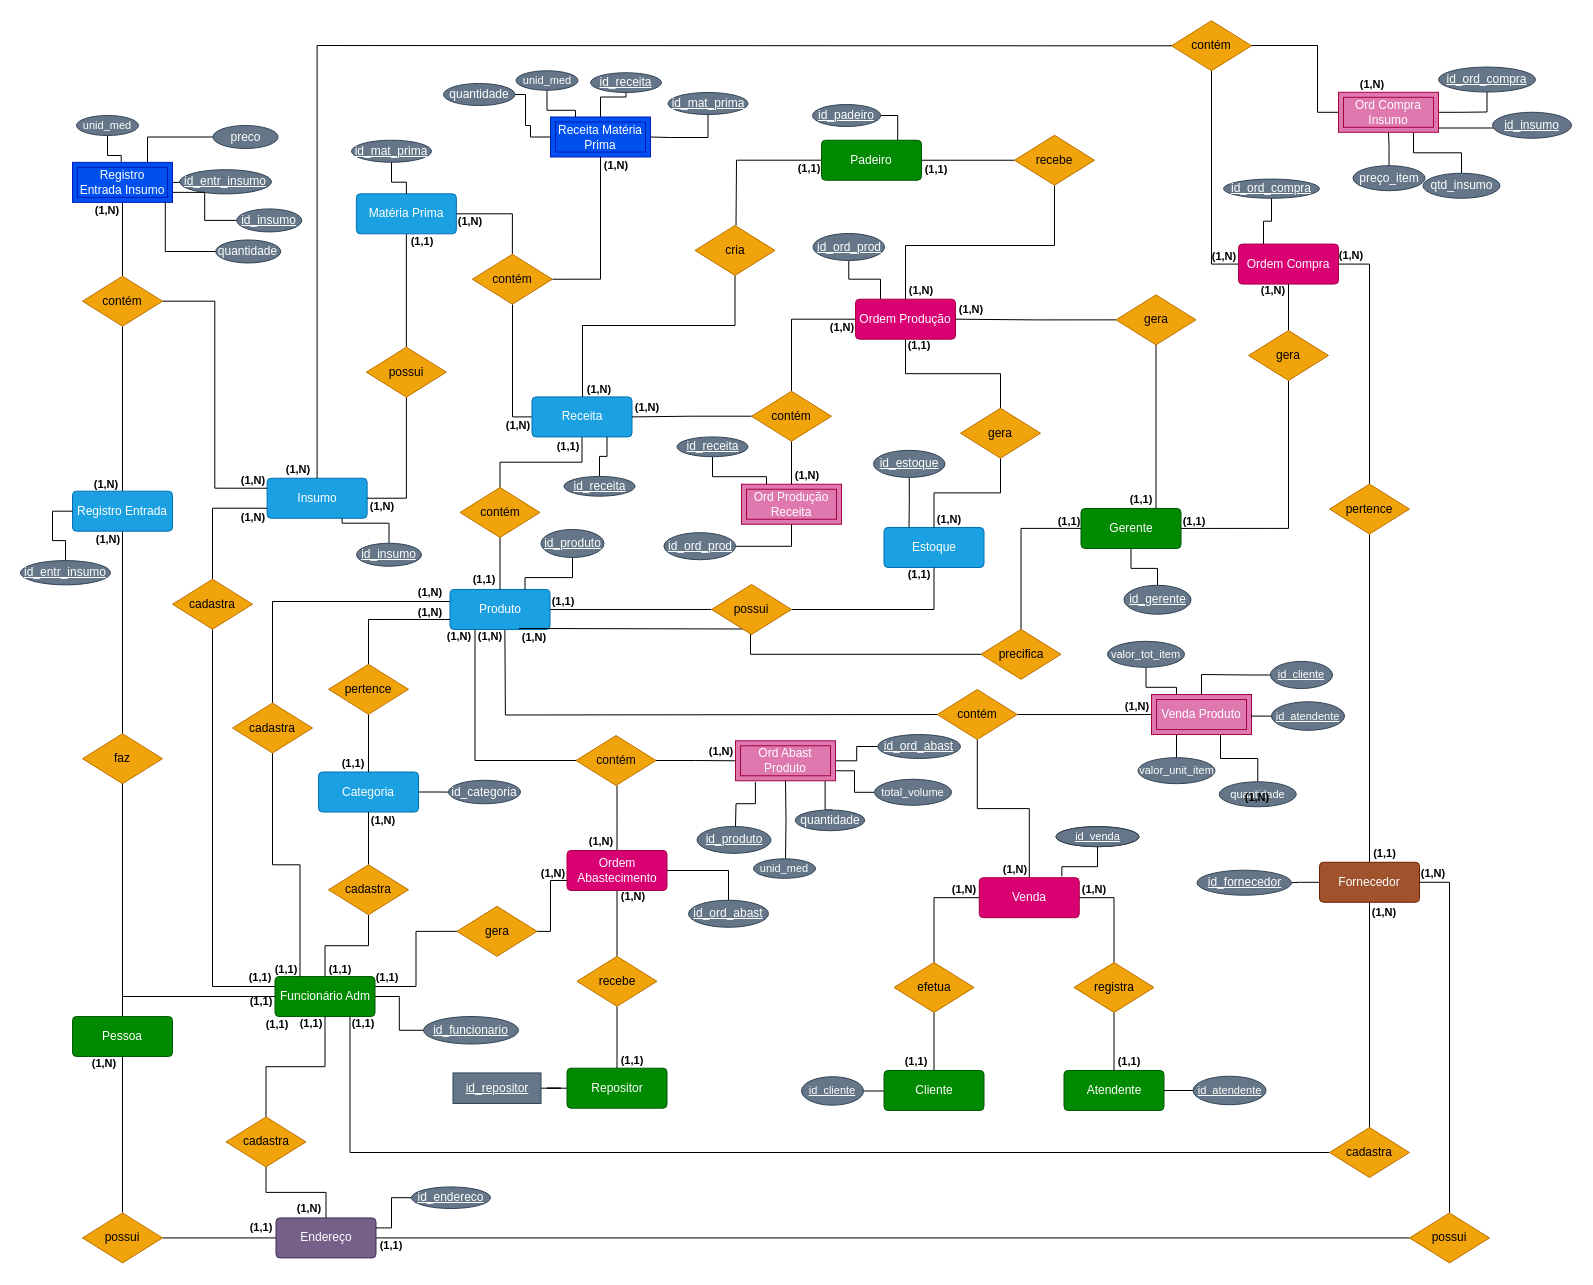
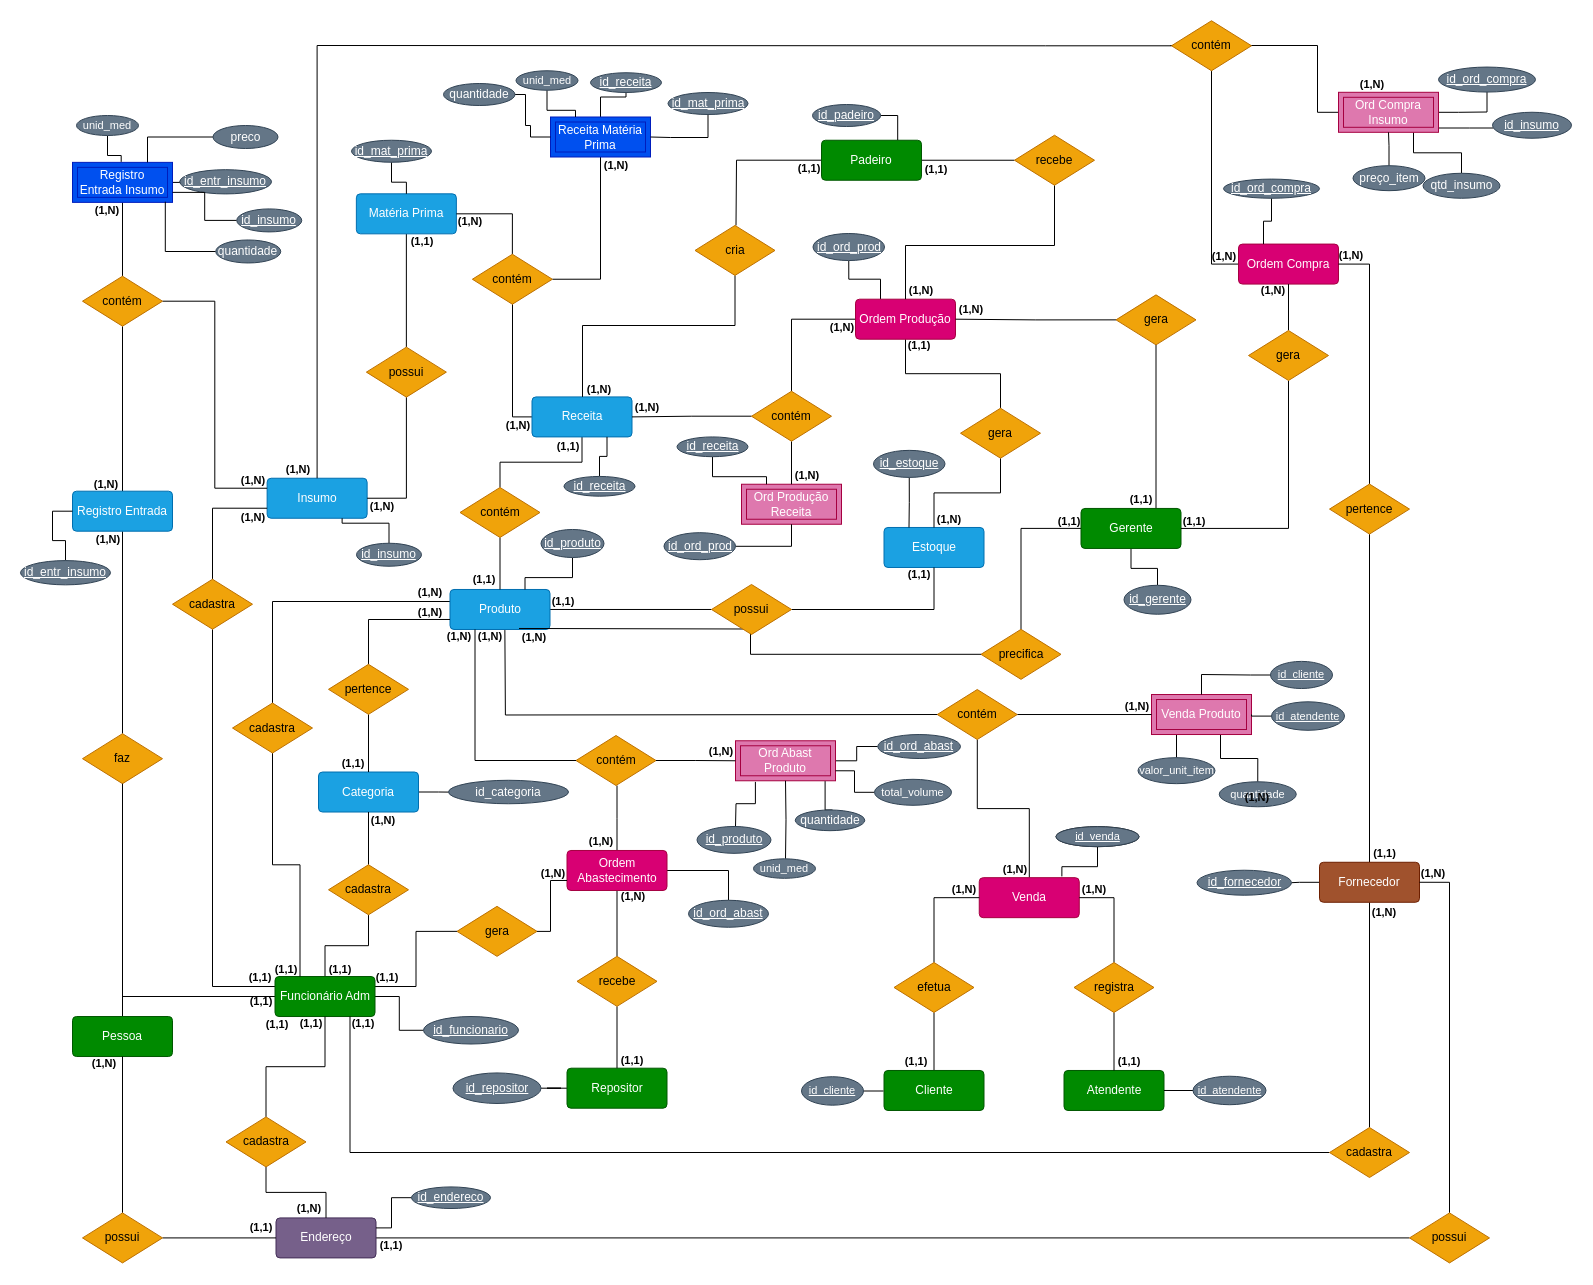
- <mxCell id="243" value="valor_tot_item" style="ellipse;whiteSpace=wrap;html=1;align=center;fontSize=11;fillColor=#647687;fontColor=#ffffff;strokeColor=#314354;" parent="1" vertex="1"><mxGeometry x="1107" y="640.84" width="77" height="26" as="geometry" /></mxCell>
- <mxCell id="242" style="edgeStyle=orthogonalEdgeStyle;rounded=0;orthogonalLoop=1;jettySize=auto;html=1;entryX=0.25;entryY=0;entryDx=0;entryDy=0;endArrow=none;endFill=0;" parent="1" source="243" target="6" edge="1"><mxGeometry relative="1" as="geometry" /></mxCell>
- <mxCell id="214" value="id_categoria" style="ellipse;whiteSpace=wrap;html=1;rounded=1;arcSize=10;fillColor=#647687;fontColor=#ffffff;strokeColor=#314354;" parent="1" vertex="1"><mxGeometry x="448" y="779.78" width="72" height="23.48" as="geometry" /></mxCell>
+ <mxCell id="214" value="id_categoria" style="ellipse;whiteSpace=wrap;html=1;rounded=1;arcSize=10;fillColor=#647687;fontColor=#ffffff;strokeColor=#314354;" parent="1" vertex="1"><mxGeometry x="448" y="779.78" width="120" height="23.48" as="geometry" /></mxCell>
- <mxCell id="38" value="id_repositor" style="whiteSpace=wrap;html=1;arcSize=10;fontStyle=4;fillColor=#647687;fontColor=#ffffff;strokeColor=#314354;rounded=0;" parent="1" vertex="1"><mxGeometry x="452.5" y="1072.43" width="88" height="30.55" as="geometry" /></mxCell>
+ <mxCell id="38" value="id_repositor" style="ellipse;whiteSpace=wrap;html=1;rounded=1;arcSize=10;fontStyle=4;fillColor=#647687;fontColor=#ffffff;strokeColor=#314354;" parent="1" vertex="1"><mxGeometry x="452.5" y="1072.43" width="88" height="30.55" as="geometry" /></mxCell>
